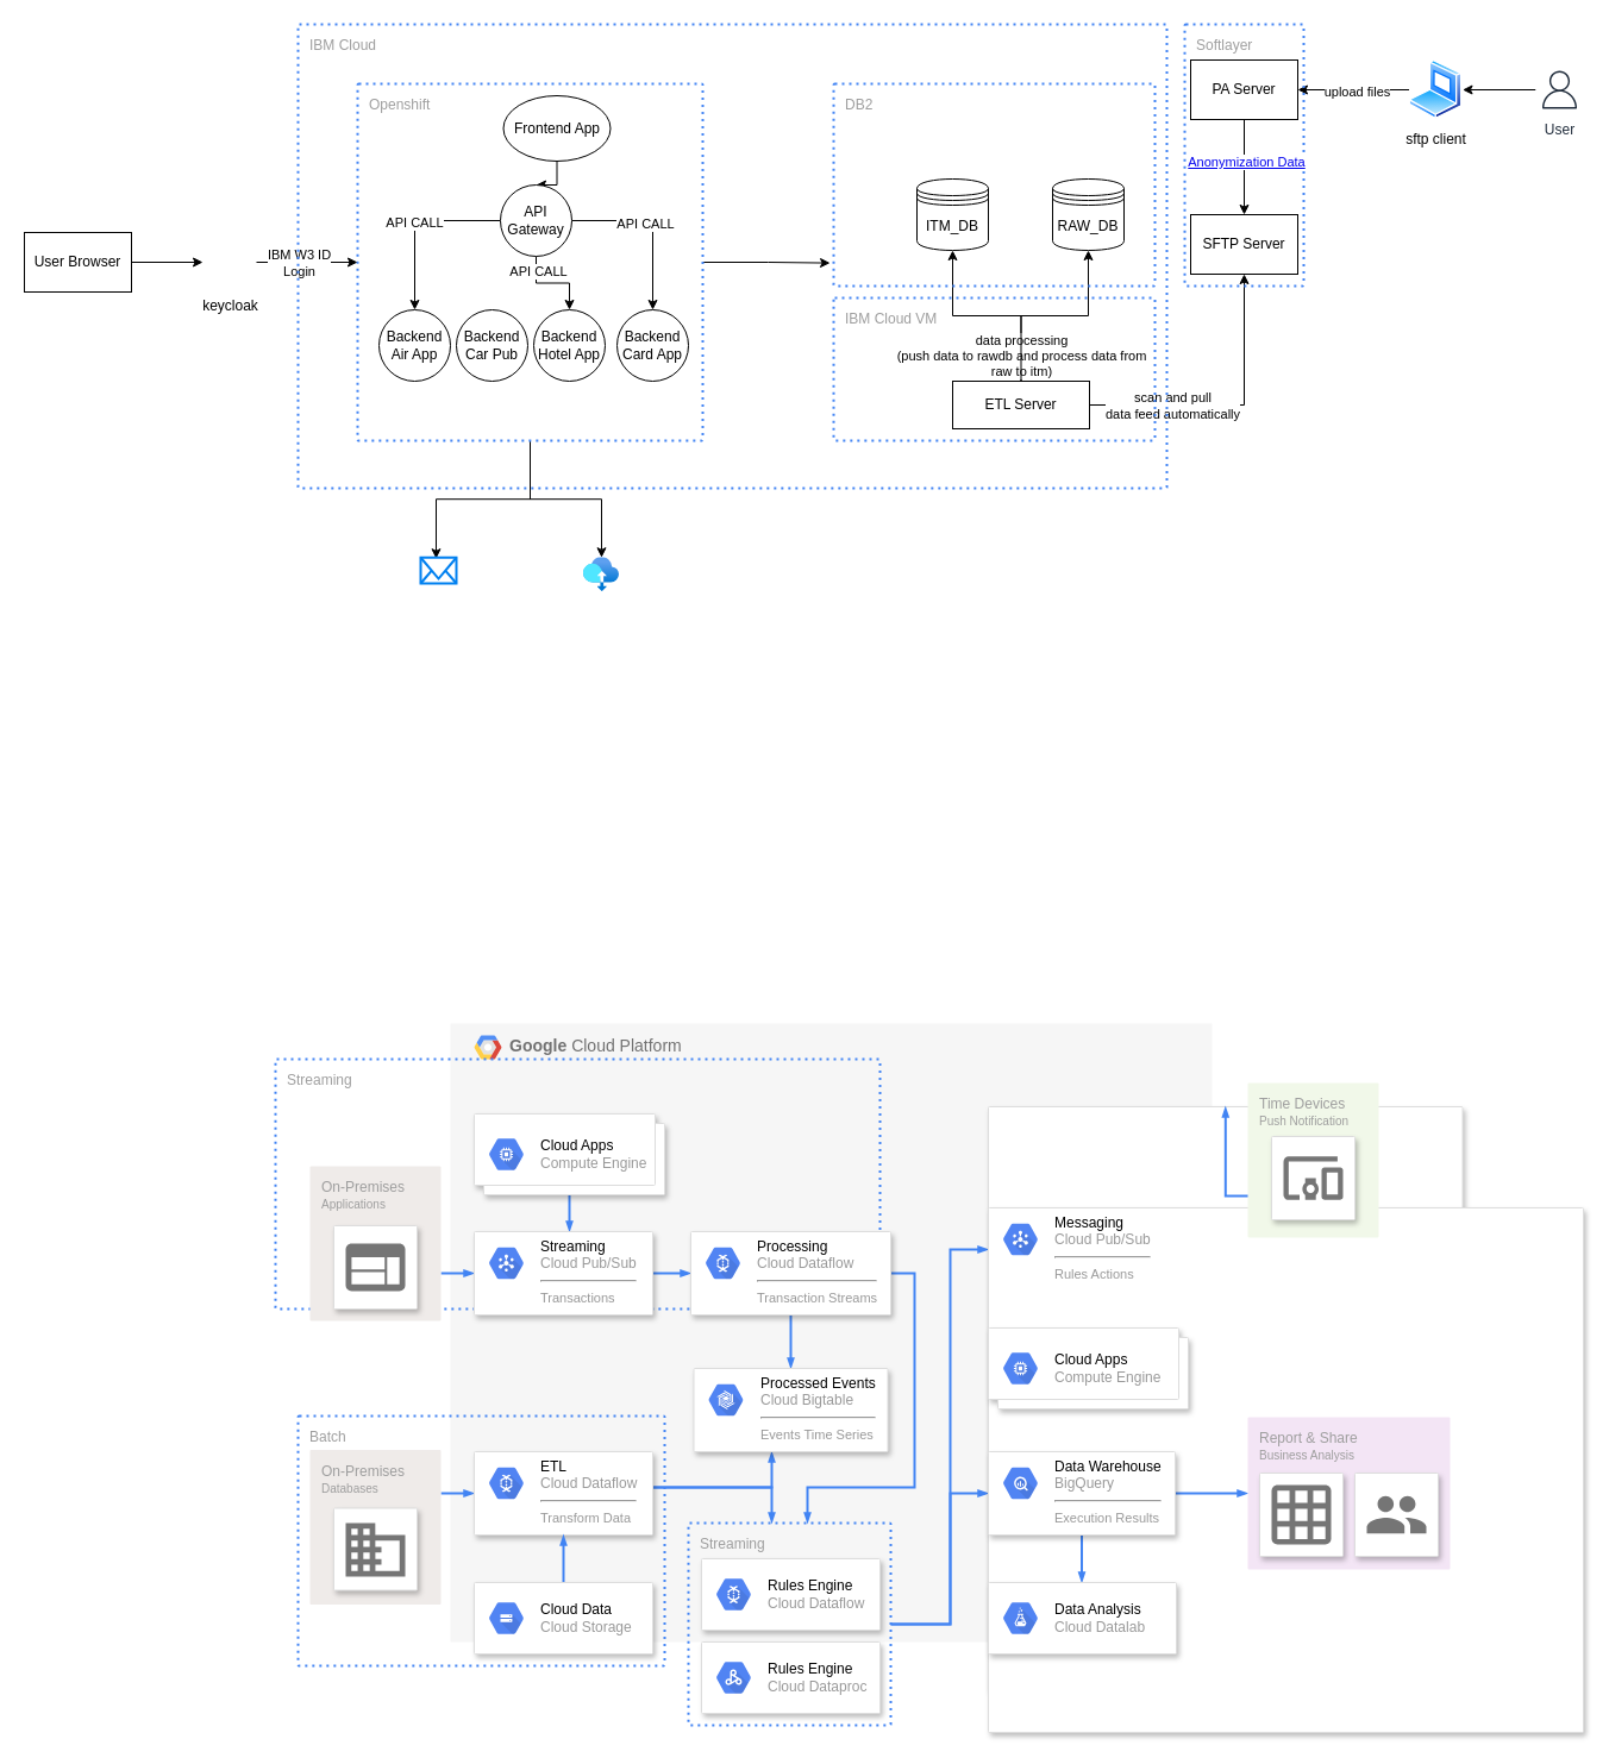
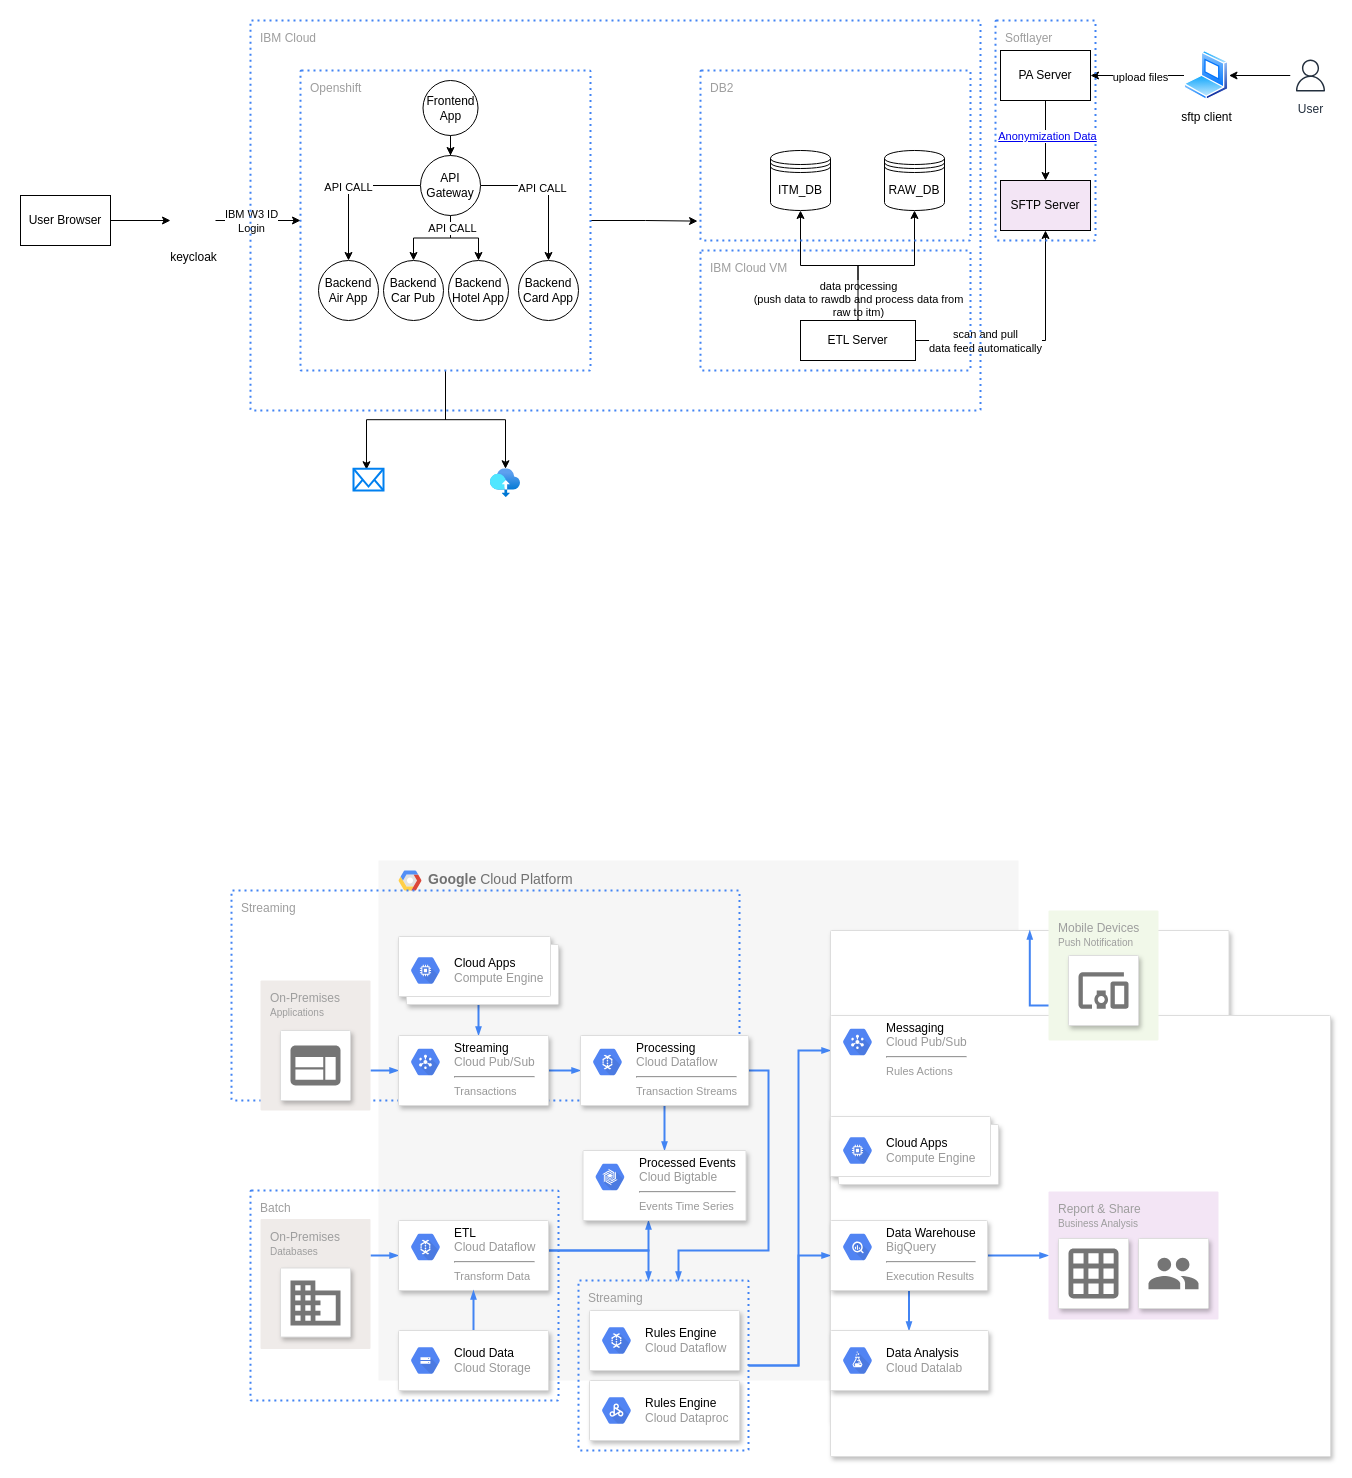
- <mxCell id="66" value="Frontend App" style="ellipse;whiteSpace=wrap;html=1;aspect=fixed;shadow=0;" parent="1" vertex="1"><mxGeometry x="422.5" y="80" width="90" height="55" as="geometry" /></mxCell>
+ <mxCell id="66" value="Frontend App" style="ellipse;whiteSpace=wrap;html=1;aspect=fixed;shadow=0;" parent="1" vertex="1"><mxGeometry x="422.5" y="80" width="55" height="55" as="geometry" /></mxCell>
- <mxCell id="70" value="SFTP Server" style="rounded=0;whiteSpace=wrap;html=1;shadow=0;" parent="1" vertex="1"><mxGeometry x="1000" y="180" width="90" height="50" as="geometry" /></mxCell>
+ <mxCell id="70" value="SFTP Server" style="rounded=0;whiteSpace=wrap;html=1;shadow=0;fillColor=#f3e5f5;" parent="1" vertex="1"><mxGeometry x="1000" y="180" width="90" height="50" as="geometry" /></mxCell>
+ <mxCell id="92" value="" style="edgeStyle=orthogonalEdgeStyle;rounded=0;orthogonalLoop=1;jettySize=auto;html=1;" parent="1" source="98" target="101" edge="1"><mxGeometry relative="1" as="geometry" /></mxCell>
- <mxCell id="57" value="Time Devices&lt;br&gt;&lt;font style=&quot;font-size: 10px&quot;&gt;Push Notification&lt;/font&gt;&lt;br&gt;" style="rounded=1;absoluteArcSize=1;arcSize=2;html=1;strokeColor=none;gradientColor=none;shadow=0;dashed=0;fontSize=12;fontColor=#9E9E9E;align=left;verticalAlign=top;spacing=10;spacingTop=-4;fillColor=#F1F8E9;" parent="1" vertex="1"><mxGeometry x="1048" y="910" width="110" height="130" as="geometry" /></mxCell>
+ <mxCell id="57" value="Mobile Devices&lt;br&gt;&lt;font style=&quot;font-size: 10px&quot;&gt;Push Notification&lt;/font&gt;&lt;br&gt;" style="rounded=1;absoluteArcSize=1;arcSize=2;html=1;strokeColor=none;gradientColor=none;shadow=0;dashed=0;fontSize=12;fontColor=#9E9E9E;align=left;verticalAlign=top;spacing=10;spacingTop=-4;fillColor=#F1F8E9;" parent="1" vertex="1"><mxGeometry x="1048" y="910" width="110" height="130" as="geometry" /></mxCell>
